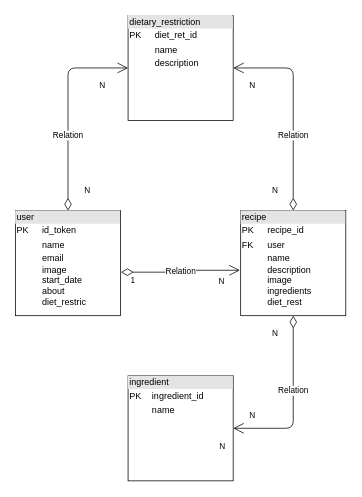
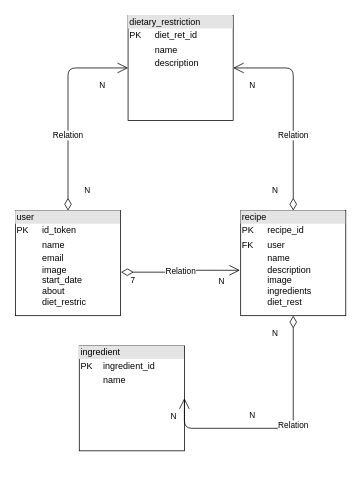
- <mxCell id="8" value="1" style="edgeLabel;resizable=0;html=1;align=right;verticalAlign=top;" connectable="0" vertex="1" parent="1"><mxGeometry x="180" y="360" as="geometry" /></mxCell>
+ <mxCell id="8" value="7" style="edgeLabel;resizable=0;html=1;align=right;verticalAlign=top;" connectable="0" vertex="1" parent="1"><mxGeometry x="180" y="360" as="geometry" /></mxCell>
- <mxCell id="5" value="&lt;div style=&quot;box-sizing:border-box;width:100%;background:#e4e4e4;padding:2px;&quot;&gt;&lt;font color=&quot;#000000&quot;&gt;ingredient&lt;/font&gt;&lt;/div&gt;&lt;table style=&quot;width:100%;font-size:1em;&quot; cellpadding=&quot;2&quot; cellspacing=&quot;0&quot;&gt;&lt;tbody&gt;&lt;tr&gt;&lt;td&gt;PK&lt;/td&gt;&lt;td&gt;ingredient_id&lt;/td&gt;&lt;/tr&gt;&lt;tr&gt;&lt;td&gt;&lt;br&gt;&lt;/td&gt;&lt;td&gt;name&lt;/td&gt;&lt;/tr&gt;&lt;tr&gt;&lt;td&gt;&lt;br&gt;&lt;/td&gt;&lt;td&gt;&lt;br&gt;&lt;/td&gt;&lt;/tr&gt;&lt;/tbody&gt;&lt;/table&gt;" style="verticalAlign=top;align=left;overflow=fill;html=1;" parent="1" vertex="1"><mxGeometry x="170" y="500" width="140" height="140" as="geometry" /></mxCell>
+ <mxCell id="5" value="&lt;div style=&quot;box-sizing:border-box;width:100%;background:#e4e4e4;padding:2px;&quot;&gt;&lt;font color=&quot;#000000&quot;&gt;ingredient&lt;/font&gt;&lt;/div&gt;&lt;table style=&quot;width:100%;font-size:1em;&quot; cellpadding=&quot;2&quot; cellspacing=&quot;0&quot;&gt;&lt;tbody&gt;&lt;tr&gt;&lt;td&gt;PK&lt;/td&gt;&lt;td&gt;ingredient_id&lt;/td&gt;&lt;/tr&gt;&lt;tr&gt;&lt;td&gt;&lt;br&gt;&lt;/td&gt;&lt;td&gt;name&lt;/td&gt;&lt;/tr&gt;&lt;tr&gt;&lt;td&gt;&lt;br&gt;&lt;/td&gt;&lt;td&gt;&lt;br&gt;&lt;/td&gt;&lt;/tr&gt;&lt;/tbody&gt;&lt;/table&gt;" style="verticalAlign=top;align=left;overflow=fill;html=1;" parent="1" vertex="1"><mxGeometry x="105" y="460" width="140" height="140" as="geometry" /></mxCell>
